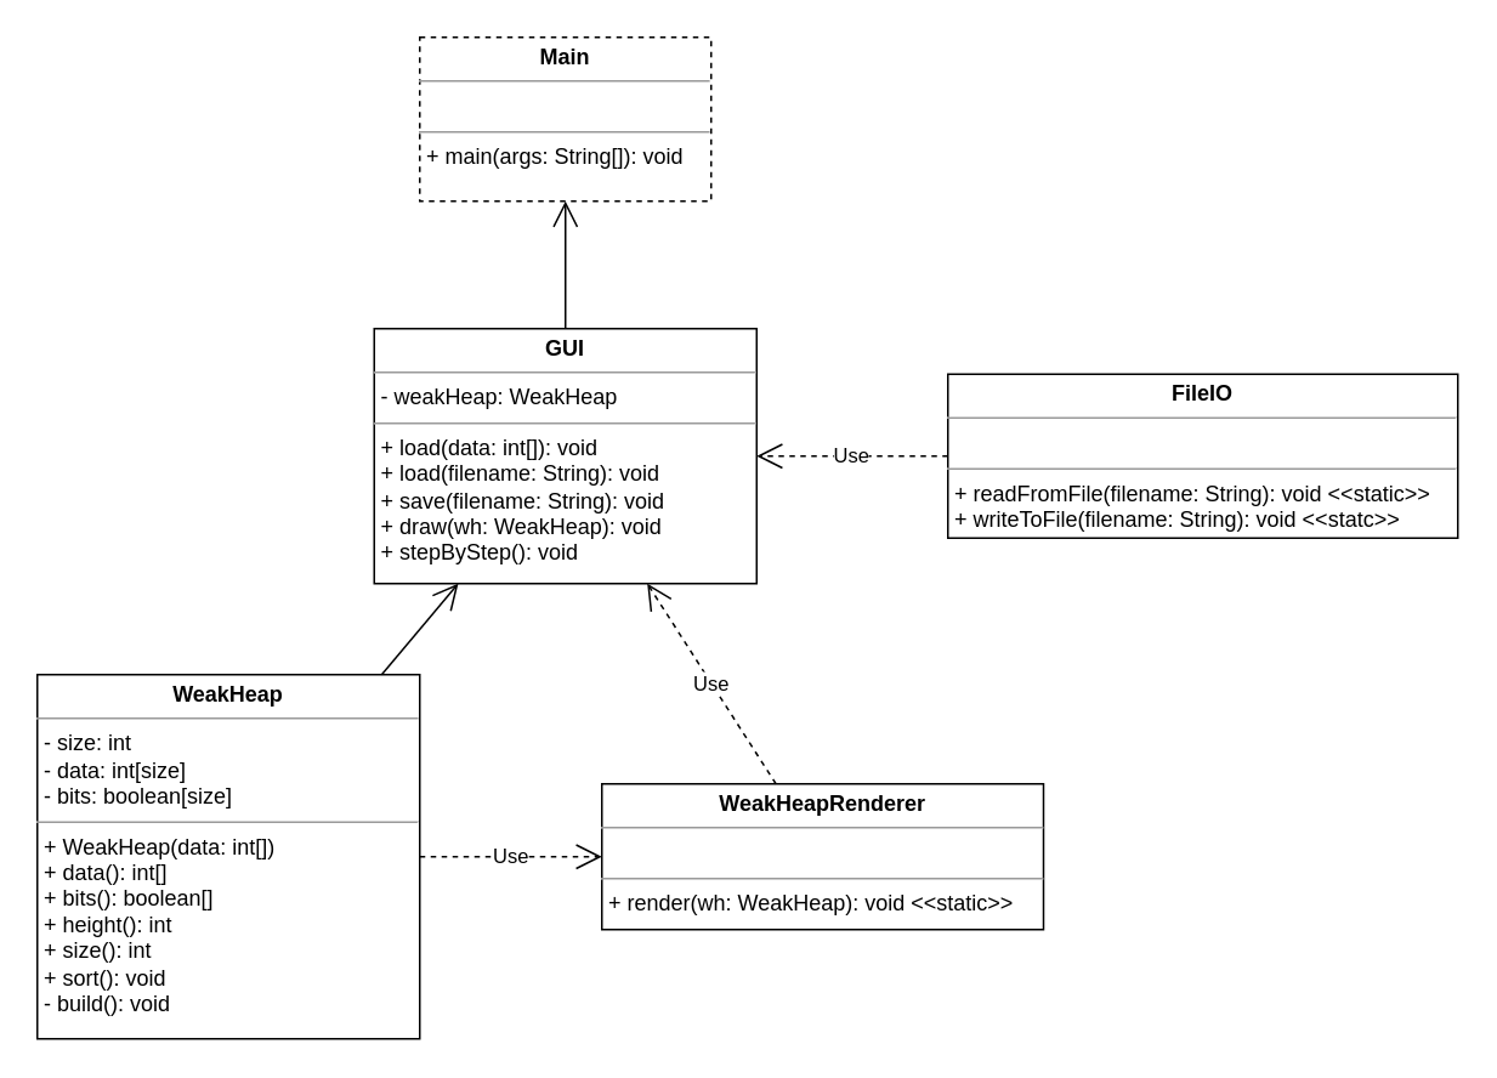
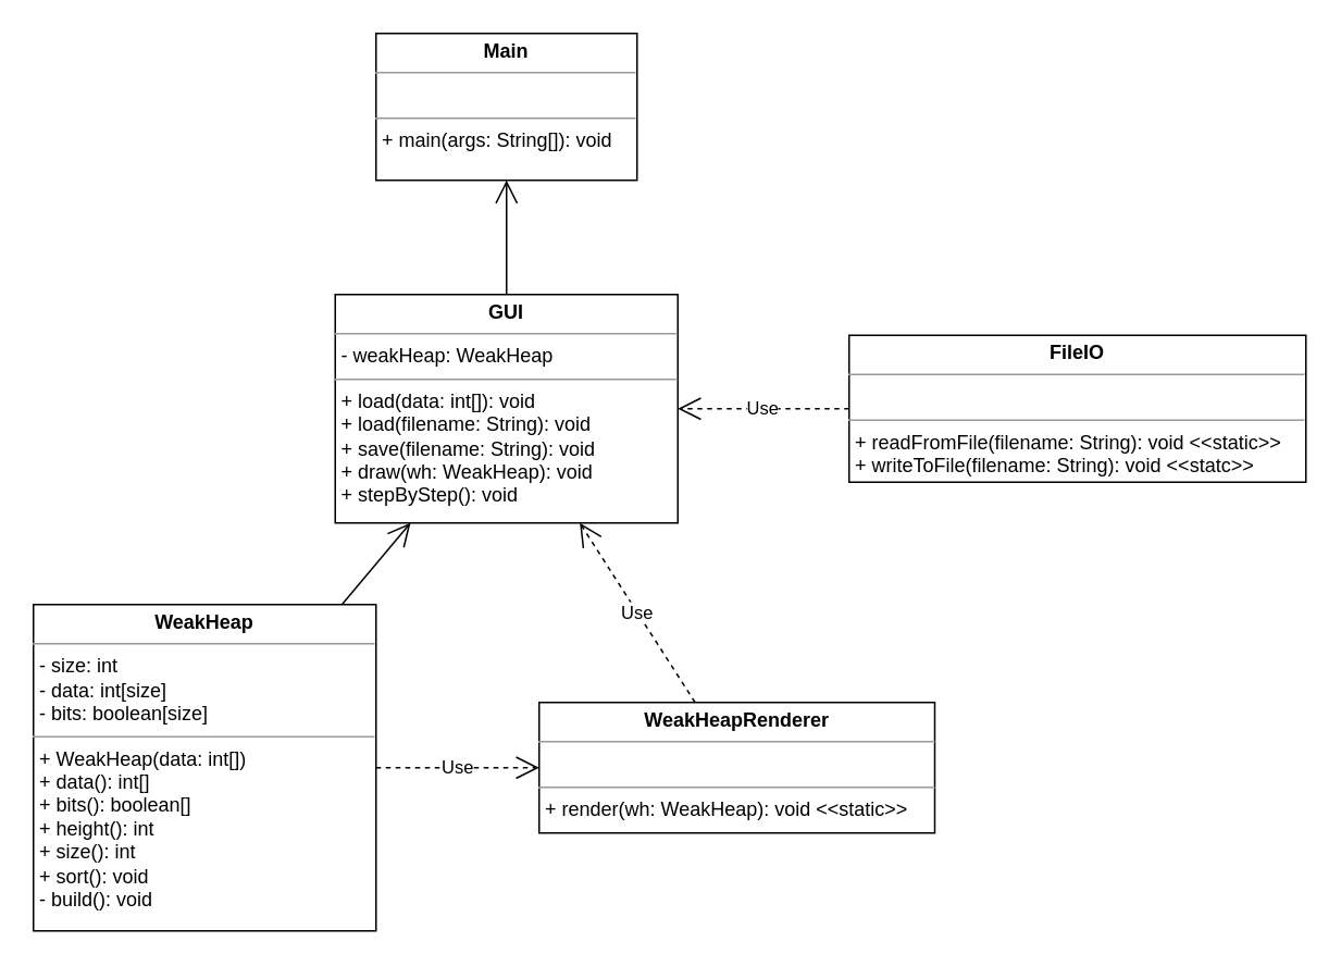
- <mxCell id="4" value="&lt;p style=&quot;margin: 0px ; margin-top: 4px ; text-align: center&quot;&gt;&lt;b&gt;Main&lt;/b&gt;&lt;br&gt;&lt;/p&gt;&lt;hr size=&quot;1&quot;&gt;&lt;p style=&quot;margin: 0px ; margin-left: 4px&quot;&gt;&lt;br&gt;&lt;/p&gt;&lt;hr size=&quot;1&quot;&gt;&lt;p style=&quot;margin: 0px ; margin-left: 4px&quot;&gt;+ main(args: String[]): void&lt;br&gt;&lt;/p&gt;" style="verticalAlign=top;align=left;overflow=fill;fontSize=12;fontFamily=Helvetica;html=1;dashed=1;" parent="1" vertex="1"><mxGeometry x="230" y="20" width="160" height="90" as="geometry" /></mxCell>
+ <mxCell id="4" value="&lt;p style=&quot;margin: 0px ; margin-top: 4px ; text-align: center&quot;&gt;&lt;b&gt;Main&lt;/b&gt;&lt;br&gt;&lt;/p&gt;&lt;hr size=&quot;1&quot;&gt;&lt;p style=&quot;margin: 0px ; margin-left: 4px&quot;&gt;&lt;br&gt;&lt;/p&gt;&lt;hr size=&quot;1&quot;&gt;&lt;p style=&quot;margin: 0px ; margin-left: 4px&quot;&gt;+ main(args: String[]): void&lt;br&gt;&lt;/p&gt;" style="verticalAlign=top;align=left;overflow=fill;fontSize=12;fontFamily=Helvetica;html=1;" parent="1" vertex="1"><mxGeometry x="230" y="20" width="160" height="90" as="geometry" /></mxCell>
